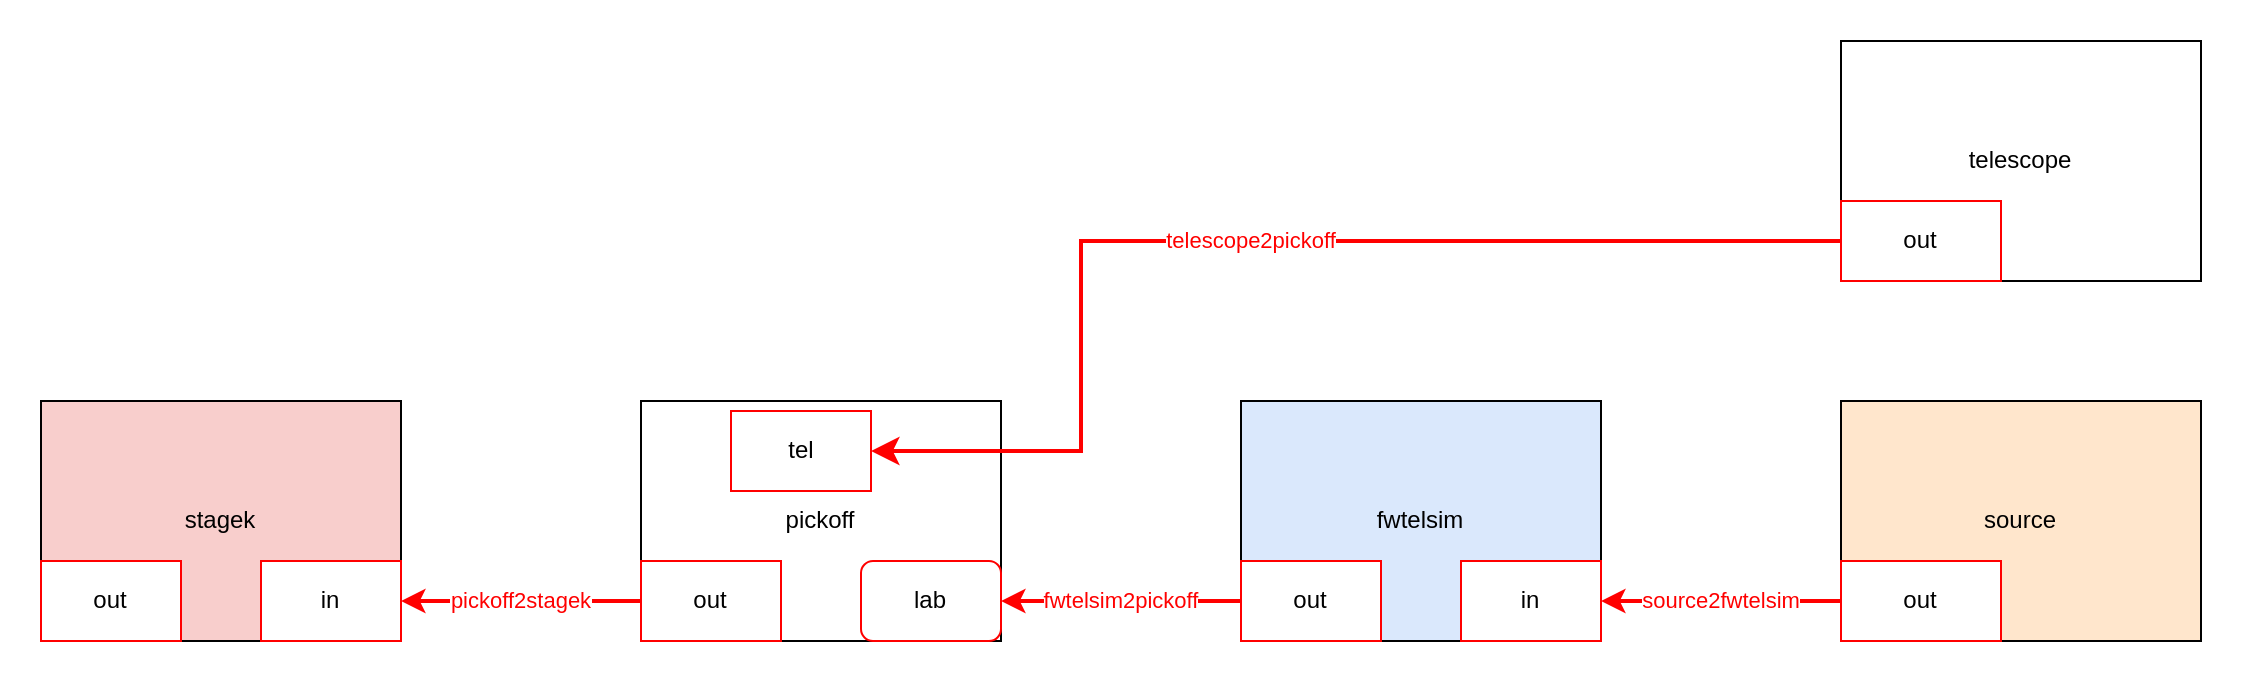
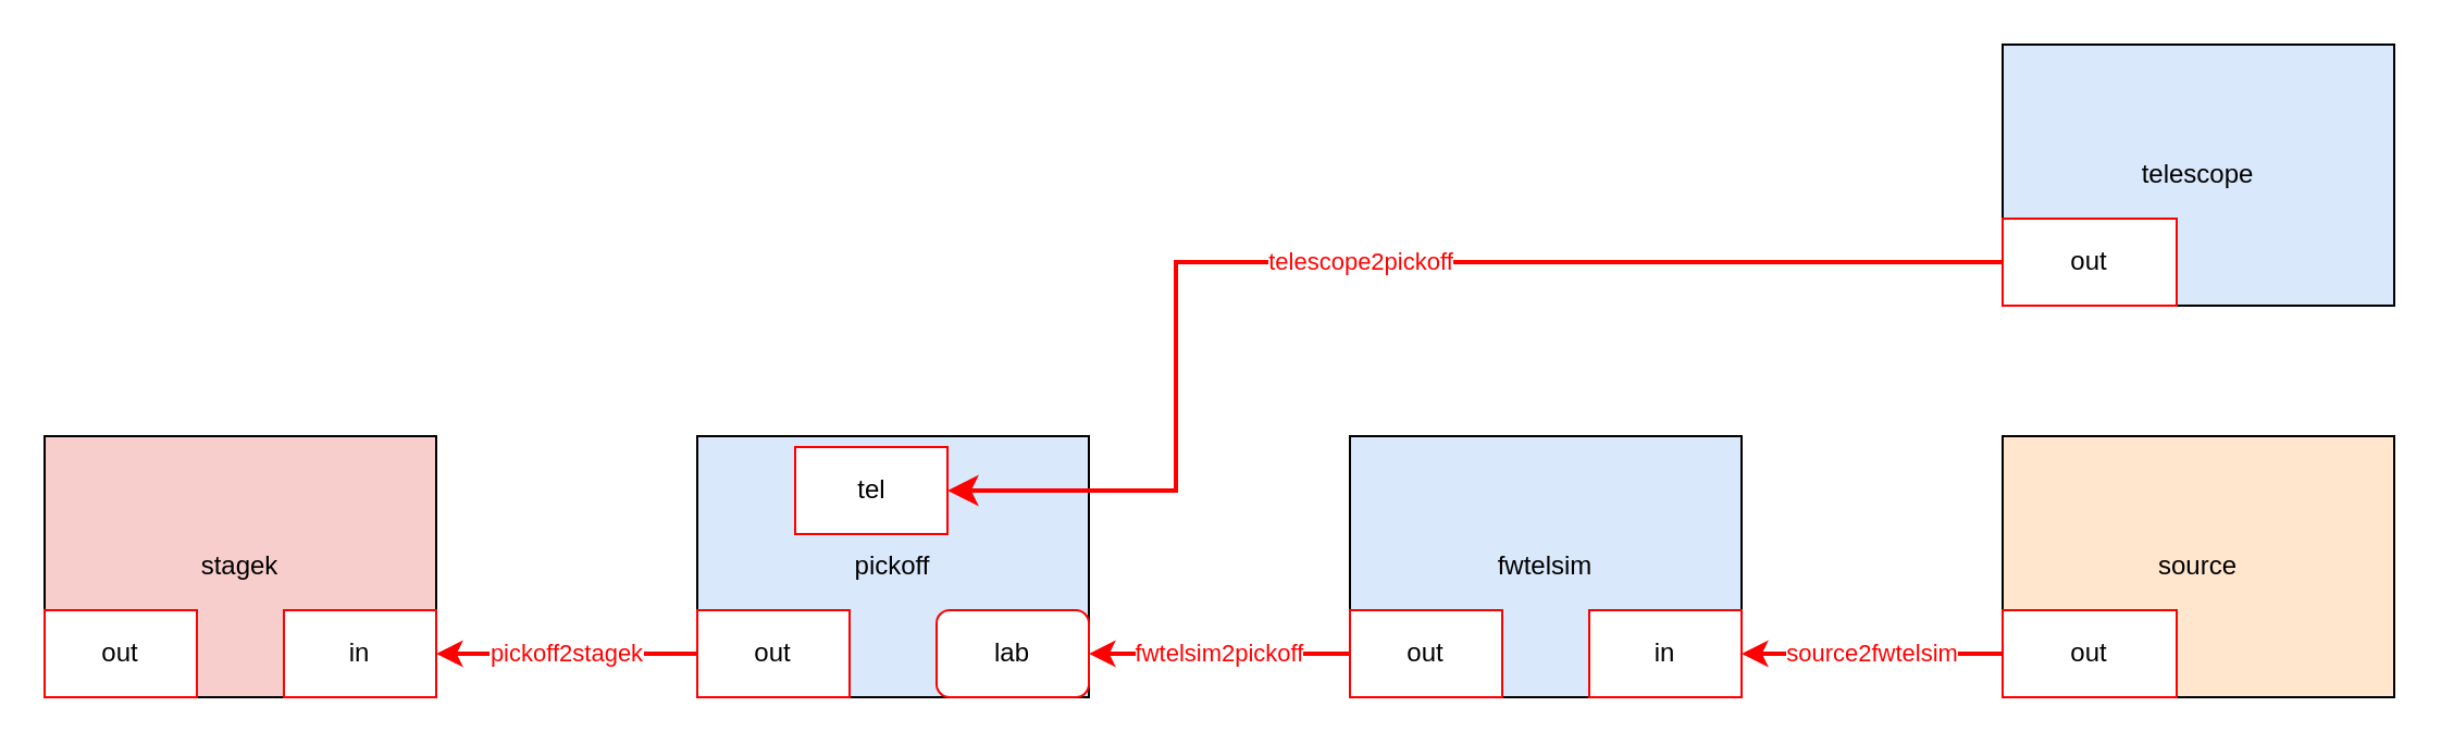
- <mxCell id="3" value="telescope" style="rounded=0;whiteSpace=wrap;html=1;" parent="2" vertex="1"><mxGeometry width="180" height="120" as="geometry" /></mxCell>
+ <mxCell id="3" value="telescope" style="rounded=0;whiteSpace=wrap;html=1;fillColor=#dae8fc;" parent="2" vertex="1"><mxGeometry width="180" height="120" as="geometry" /></mxCell>
- <mxCell id="13" value="pickoff" style="rounded=0;whiteSpace=wrap;html=1;" parent="12" vertex="1"><mxGeometry width="180" height="120" as="geometry" /></mxCell>
+ <mxCell id="13" value="pickoff" style="rounded=0;whiteSpace=wrap;html=1;fillColor=#dae8fc;" parent="12" vertex="1"><mxGeometry width="180" height="120" as="geometry" /></mxCell>
